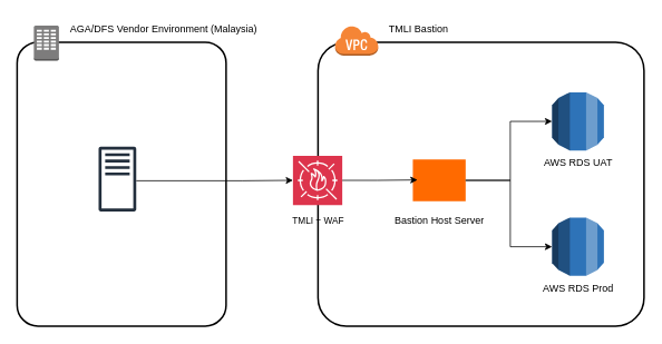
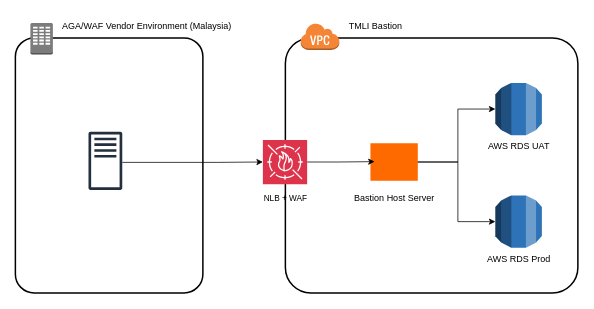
- <mxCell id="3" value="AGA/DFS Vendor Environment (Malaysia)" style="text;html=1;align=center;verticalAlign=middle;resizable=0;points=[];autosize=1;strokeColor=none;fillColor=none;" parent="1" vertex="1"><mxGeometry x="70" y="20" width="250" height="30" as="geometry" /></mxCell>
+ <mxCell id="3" value="AGA/WAF Vendor Environment (Malaysia)" style="text;html=1;align=center;verticalAlign=middle;resizable=0;points=[];autosize=1;strokeColor=none;fillColor=none;" parent="1" vertex="1"><mxGeometry x="70" y="20" width="250" height="30" as="geometry" /></mxCell>
- <mxCell id="23" value="&lt;font style=&quot;font-size: 11px;&quot;&gt;TMLI + WAF&lt;/font&gt;" style="text;html=1;align=center;verticalAlign=middle;resizable=0;points=[];autosize=1;strokeColor=none;fillColor=none;" vertex="1" parent="1"><mxGeometry x="339.5" y="248.5" width="80" height="30" as="geometry" /></mxCell>
+ <mxCell id="23" value="&lt;font style=&quot;font-size: 11px;&quot;&gt;NLB + WAF&lt;/font&gt;" style="text;html=1;align=center;verticalAlign=middle;resizable=0;points=[];autosize=1;strokeColor=none;fillColor=none;" vertex="1" parent="1"><mxGeometry x="339.5" y="248.5" width="80" height="30" as="geometry" /></mxCell>
